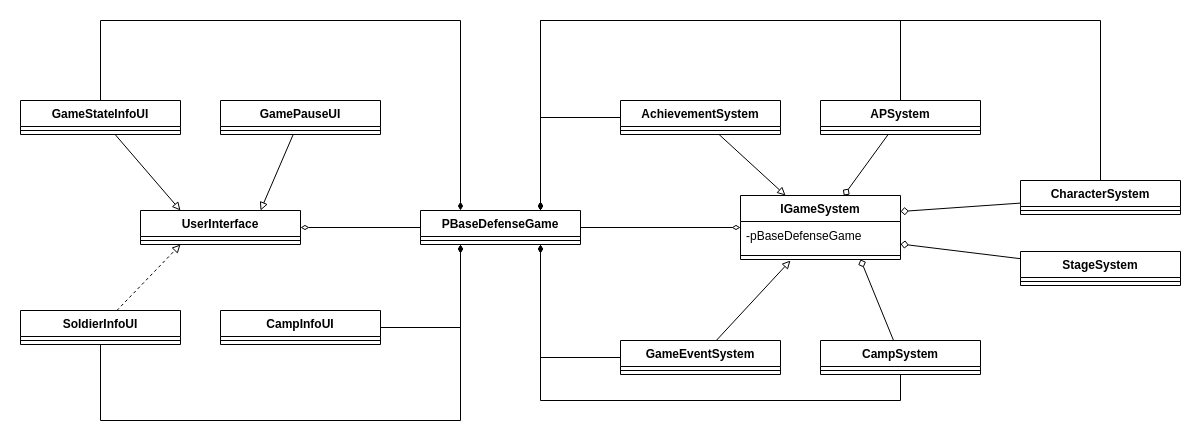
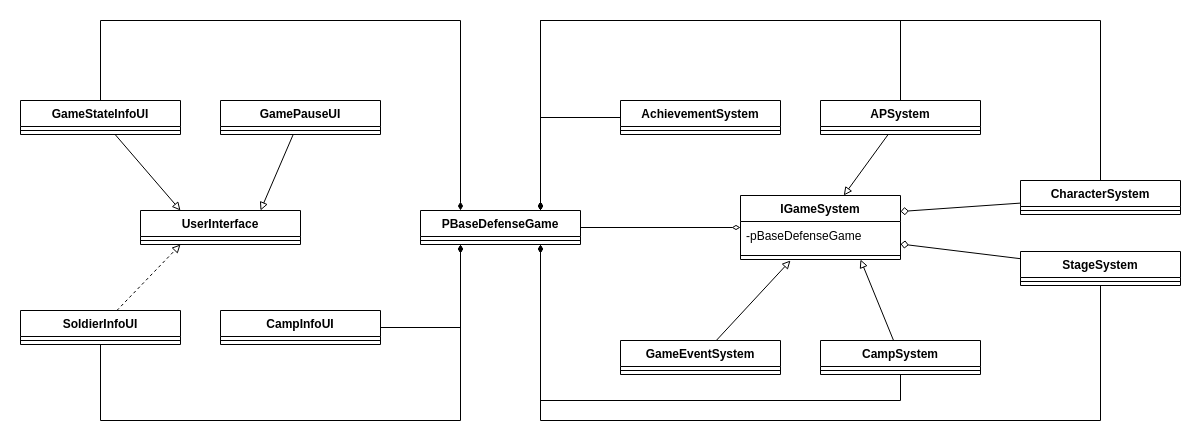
- <mxCell id="22" style="edgeStyle=none;rounded=0;orthogonalLoop=1;jettySize=auto;html=1;endArrow=block;endFill=0;" edge="1" parent="1" source="24" target="38"><mxGeometry relative="1" as="geometry" /></mxCell>
- <mxCell id="26" style="edgeStyle=none;rounded=0;orthogonalLoop=1;jettySize=auto;html=1;endArrow=diamond;endFill=0;" edge="1" parent="1" source="28" target="38"><mxGeometry relative="1" as="geometry" /></mxCell>
+ <mxCell id="26" style="edgeStyle=none;rounded=0;orthogonalLoop=1;jettySize=auto;html=1;endArrow=block;endFill=0;" edge="1" parent="1" source="28" target="38"><mxGeometry relative="1" as="geometry" /></mxCell>
- <mxCell id="19" style="edgeStyle=none;rounded=0;orthogonalLoop=1;jettySize=auto;html=1;entryX=1;entryY=0.5;entryDx=0;entryDy=0;endArrow=diamondThin;endFill=0;" edge="1" parent="1" source="20" target="16"><mxGeometry relative="1" as="geometry" /></mxCell>
- <mxCell id="34" style="edgeStyle=none;rounded=0;orthogonalLoop=1;jettySize=auto;html=1;entryX=0.75;entryY=1;entryDx=0;entryDy=0;endArrow=diamond;endFill=0;" edge="1" parent="1" source="36" target="38"><mxGeometry relative="1" as="geometry" /></mxCell>
+ <mxCell id="34" style="edgeStyle=none;rounded=0;orthogonalLoop=1;jettySize=auto;html=1;entryX=0.75;entryY=1;entryDx=0;entryDy=0;endArrow=block;endFill=0;" edge="1" parent="1" source="36" target="38"><mxGeometry relative="1" as="geometry" /></mxCell>
- <mxCell id="31" style="edgeStyle=orthogonalEdgeStyle;rounded=0;orthogonalLoop=1;jettySize=auto;html=1;entryX=0.75;entryY=1;entryDx=0;entryDy=0;endArrow=diamondThin;endFill=1;" edge="1" parent="1" source="32" target="20"><mxGeometry relative="1" as="geometry" /></mxCell>
+ <mxCell id="46" style="edgeStyle=orthogonalEdgeStyle;rounded=0;orthogonalLoop=1;jettySize=auto;html=1;entryX=0.75;entryY=1;entryDx=0;entryDy=0;endArrow=diamondThin;endFill=1;" edge="1" parent="1" source="47" target="20"><mxGeometry relative="1" as="geometry"><Array as="points"><mxPoint x="1100" y="420" /><mxPoint x="540" y="420" /></Array></mxGeometry></mxCell>
